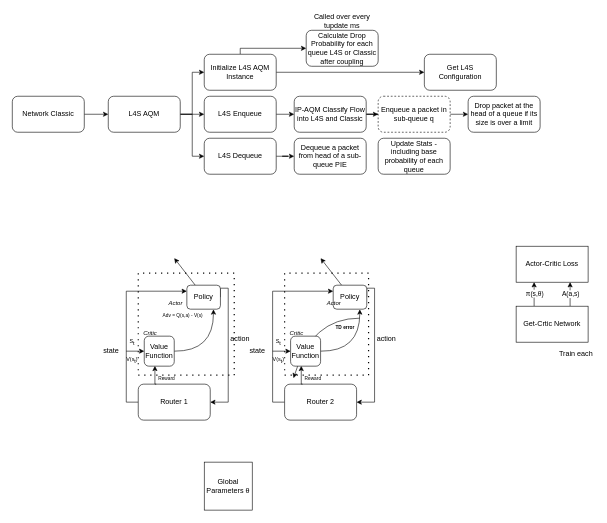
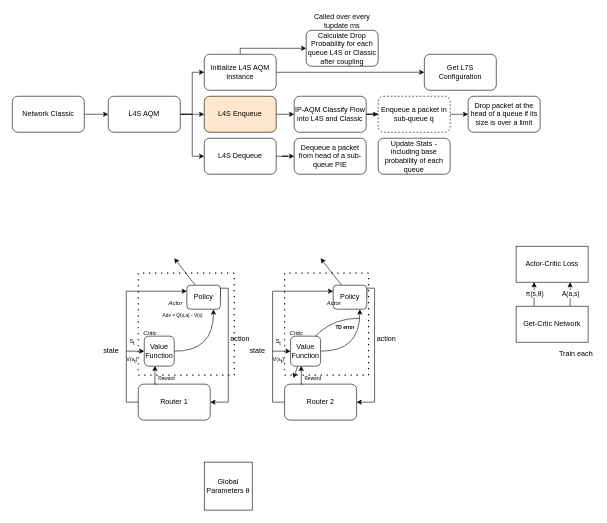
- <mxCell id="11" value="Get L4S Configuration" style="rounded=1;whiteSpace=wrap;html=1;" parent="1" vertex="1"><mxGeometry x="707" y="90" width="120" height="60" as="geometry" /></mxCell>
+ <mxCell id="11" value="Get L7S Configuration" style="rounded=1;whiteSpace=wrap;html=1;" parent="1" vertex="1"><mxGeometry x="707" y="90" width="120" height="60" as="geometry" /></mxCell>
- <mxCell id="13" value="L4S Enqueue" style="rounded=1;whiteSpace=wrap;html=1;" parent="1" vertex="1"><mxGeometry x="340" y="160" width="120" height="60" as="geometry" /></mxCell>
+ <mxCell id="13" value="L4S Enqueue" style="rounded=1;whiteSpace=wrap;html=1;fillColor=#ffe6cc;" parent="1" vertex="1"><mxGeometry x="340" y="160" width="120" height="60" as="geometry" /></mxCell>
